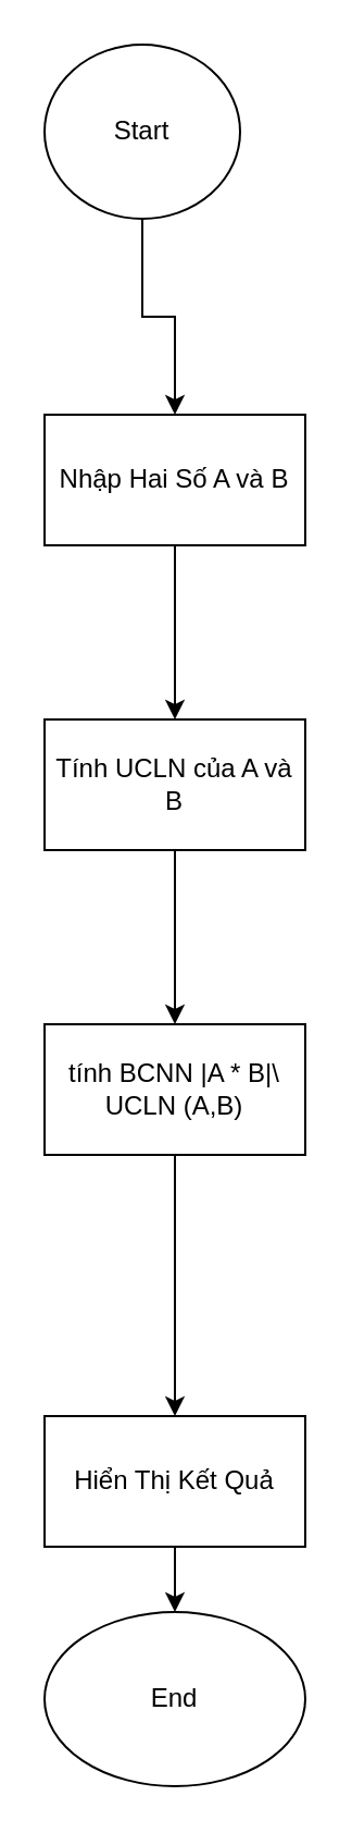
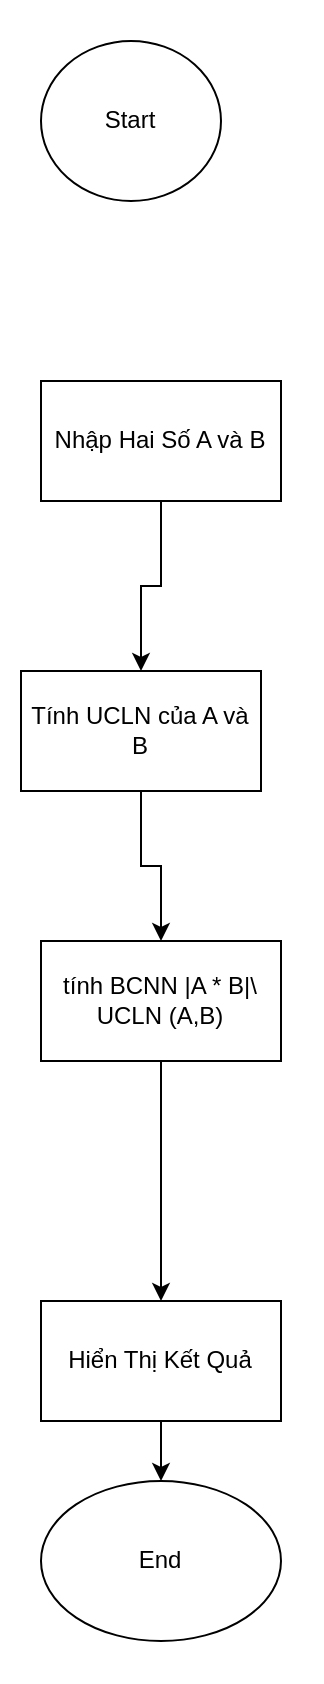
- <mxCell id="2" value="" style="edgeStyle=orthogonalEdgeStyle;rounded=0;orthogonalLoop=1;jettySize=auto;html=1;" edge="1" parent="1" source="3" target="5"><mxGeometry relative="1" as="geometry" /></mxCell>
- <mxCell id="7" value="Tính UCLN của A và B" style="whiteSpace=wrap;html=1;" vertex="1" parent="1"><mxGeometry x="20" y="330" width="120" height="60" as="geometry" /></mxCell>
+ <mxCell id="7" value="Tính UCLN của A và B" style="whiteSpace=wrap;html=1;" vertex="1" parent="1"><mxGeometry x="10" y="335" width="120" height="60" as="geometry" /></mxCell>
